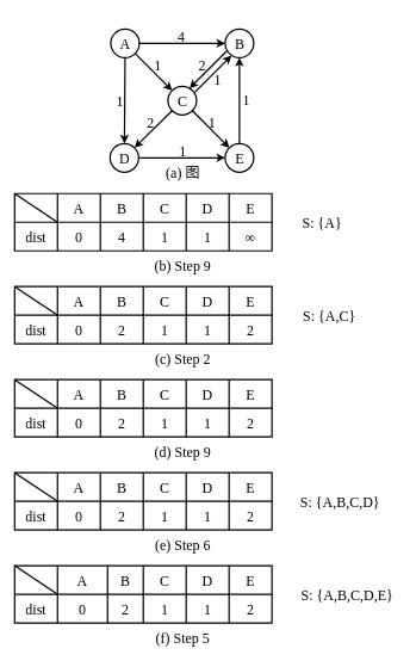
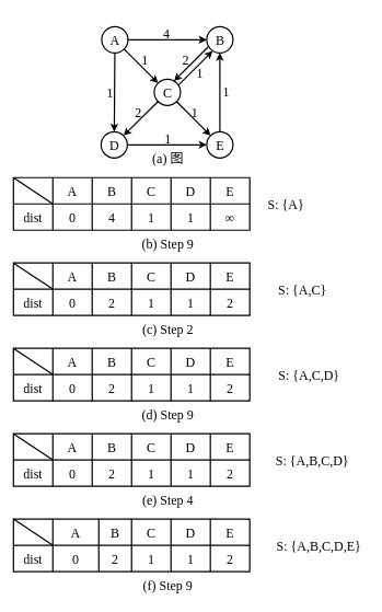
- <mxCell id="48" value="&lt;font face=&quot;Times New Roman&quot;&gt;&lt;span style=&quot;font-size: 20px;&quot;&gt;S: {A}&lt;/span&gt;&lt;/font&gt;" style="text;html=1;align=center;verticalAlign=middle;resizable=0;points=[];autosize=1;strokeColor=none;fillColor=none;" parent="30" vertex="1"><mxGeometry x="390" y="20" width="80" height="40" as="geometry" /></mxCell>
+ <mxCell id="48" value="&lt;font face=&quot;Times New Roman&quot;&gt;&lt;span style=&quot;font-size: 20px;&quot;&gt;S: {A}&lt;/span&gt;&lt;/font&gt;" style="text;html=1;align=center;verticalAlign=middle;resizable=0;points=[];autosize=1;strokeColor=none;fillColor=none;" parent="30" vertex="1"><mxGeometry x="375" y="20" width="80" height="40" as="geometry" /></mxCell>
+ <mxCell id="85" value="&lt;font face=&quot;Times New Roman&quot;&gt;&lt;span style=&quot;font-size: 20px;&quot;&gt;S: {A,C,D}&lt;/span&gt;&lt;/font&gt;" style="text;html=1;align=center;verticalAlign=middle;resizable=0;points=[];autosize=1;strokeColor=none;fillColor=none;" parent="4" vertex="1"><mxGeometry x="390" y="530" width="120" height="40" as="geometry" /></mxCell>
- <mxCell id="102" value="&lt;font style=&quot;font-size: 20px;&quot; face=&quot;Times New Roman&quot;&gt;(e) Step 6&lt;/font&gt;" style="text;html=1;align=center;verticalAlign=middle;resizable=0;points=[];autosize=1;strokeColor=none;fillColor=none;" parent="4" vertex="1"><mxGeometry x="185" y="720" width="100" height="40" as="geometry" /></mxCell>
+ <mxCell id="102" value="&lt;font style=&quot;font-size: 20px;&quot; face=&quot;Times New Roman&quot;&gt;(e) Step 4&lt;/font&gt;" style="text;html=1;align=center;verticalAlign=middle;resizable=0;points=[];autosize=1;strokeColor=none;fillColor=none;" parent="4" vertex="1"><mxGeometry x="185" y="720" width="100" height="40" as="geometry" /></mxCell>
- <mxCell id="2" value="&lt;font style=&quot;font-size: 20px;&quot; face=&quot;Times New Roman&quot;&gt;(f) Step 5&lt;/font&gt;" style="text;html=1;align=center;verticalAlign=middle;resizable=0;points=[];autosize=1;strokeColor=none;fillColor=none;" parent="1" vertex="1"><mxGeometry x="205" y="870" width="100" height="40" as="geometry" /></mxCell>
+ <mxCell id="2" value="&lt;font style=&quot;font-size: 20px;&quot; face=&quot;Times New Roman&quot;&gt;(f) Step 9&lt;/font&gt;" style="text;html=1;align=center;verticalAlign=middle;resizable=0;points=[];autosize=1;strokeColor=none;fillColor=none;" parent="1" vertex="1"><mxGeometry x="205" y="870" width="100" height="40" as="geometry" /></mxCell>
